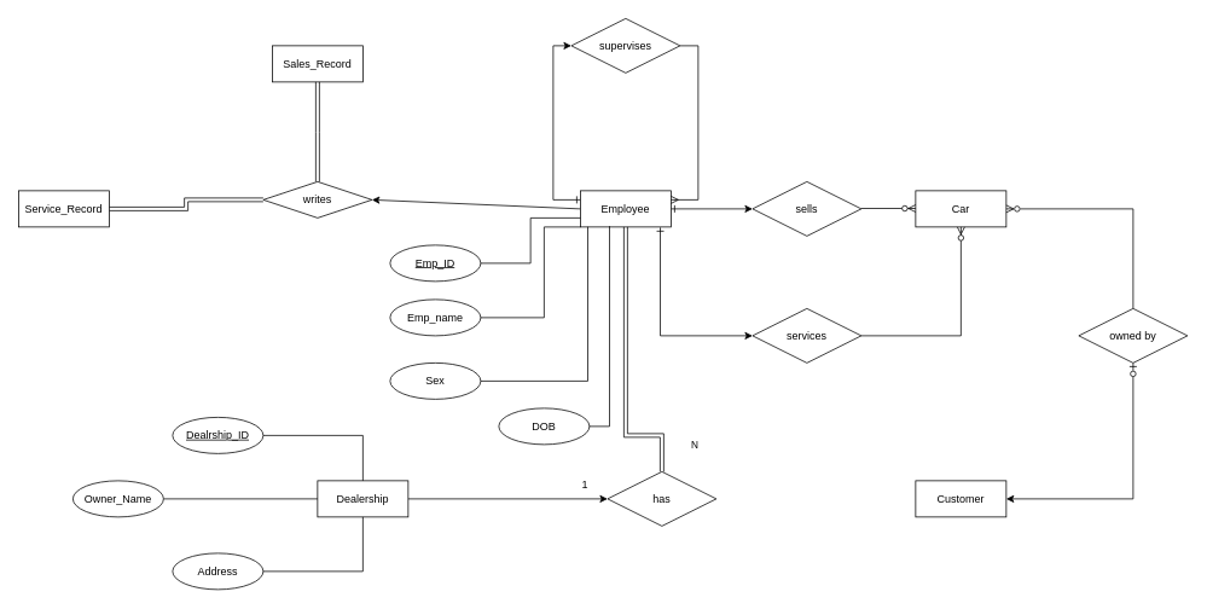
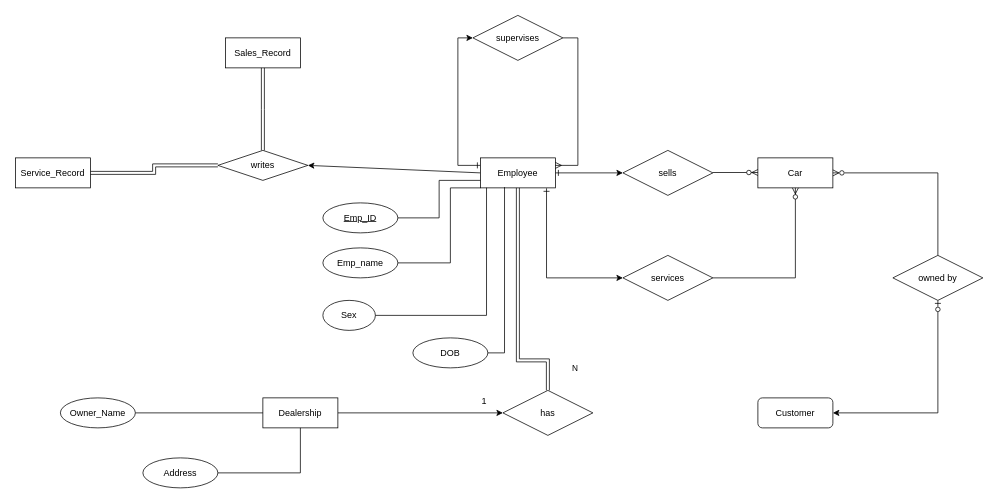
- <mxCell id="39" value="Sex" style="ellipse;whiteSpace=wrap;html=1;align=center;" vertex="1" parent="1"><mxGeometry x="430" y="400" width="100" height="40" as="geometry" /></mxCell>
+ <mxCell id="39" value="Sex" style="ellipse;whiteSpace=wrap;html=1;align=center;" vertex="1" parent="1"><mxGeometry x="430" y="400" width="70" height="40" as="geometry" /></mxCell>
- <mxCell id="32" value="Dealrship_ID" style="ellipse;whiteSpace=wrap;html=1;align=center;fontStyle=4;" vertex="1" parent="1"><mxGeometry x="190" y="460" width="100" height="40" as="geometry" /></mxCell>
- <mxCell id="31" style="edgeStyle=orthogonalEdgeStyle;rounded=0;orthogonalLoop=1;jettySize=auto;html=1;exitX=1;exitY=0.5;exitDx=0;exitDy=0;entryX=0.5;entryY=0;entryDx=0;entryDy=0;endArrow=none;endFill=0;" edge="1" parent="1" source="32" target="3"><mxGeometry relative="1" as="geometry" /></mxCell>
- <mxCell id="5" value="Customer" style="whiteSpace=wrap;html=1;align=center;" vertex="1" parent="1"><mxGeometry x="1010" y="530" width="100" height="40" as="geometry" /></mxCell>
+ <mxCell id="5" value="Customer" style="whiteSpace=wrap;html=1;align=center;rounded=1;" vertex="1" parent="1"><mxGeometry x="1010" y="530" width="100" height="40" as="geometry" /></mxCell>
